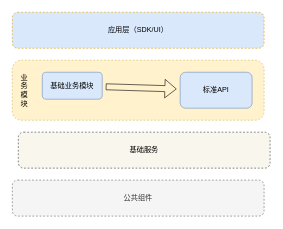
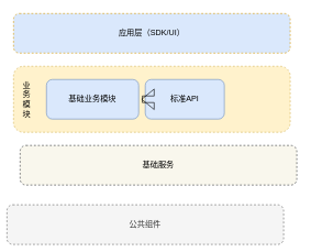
- <mxCell id="6" value="基础业务模块" style="rounded=1;whiteSpace=wrap;html=1;fillColor=#dae8fc;strokeColor=#6c8ebf;" parent="1" vertex="1"><mxGeometry x="70" y="120" width="100" height="45" as="geometry" /></mxCell>
+ <mxCell id="6" value="基础业务模块" style="rounded=1;whiteSpace=wrap;html=1;fillColor=#dae8fc;strokeColor=#6c8ebf;" parent="1" vertex="1"><mxGeometry x="70" y="120" width="140" height="60" as="geometry" /></mxCell>
- <mxCell id="7" value="标准API" style="rounded=1;whiteSpace=wrap;html=1;fillColor=#dae8fc;strokeColor=#6c8ebf;" parent="1" vertex="1"><mxGeometry x="300" y="120" width="120" height="60" as="geometry" /></mxCell>
+ <mxCell id="7" value="标准API" style="rounded=1;whiteSpace=wrap;html=1;fillColor=#dae8fc;strokeColor=#6c8ebf;" parent="1" vertex="1"><mxGeometry x="220" y="120" width="120" height="60" as="geometry" /></mxCell>
- <mxCell id="2" value="公共组件" style="rounded=1;whiteSpace=wrap;html=1;fillColor=#f5f5f5;fontColor=#333333;strokeColor=#666666;dashed=1;" parent="1" vertex="1"><mxGeometry x="20" y="300" width="420" height="60" as="geometry" /></mxCell>
+ <mxCell id="2" value="公共组件" style="rounded=1;whiteSpace=wrap;html=1;fillColor=#f5f5f5;fontColor=#333333;strokeColor=#666666;dashed=1;" parent="1" vertex="1"><mxGeometry x="10" y="310" width="420" height="60" as="geometry" /></mxCell>
